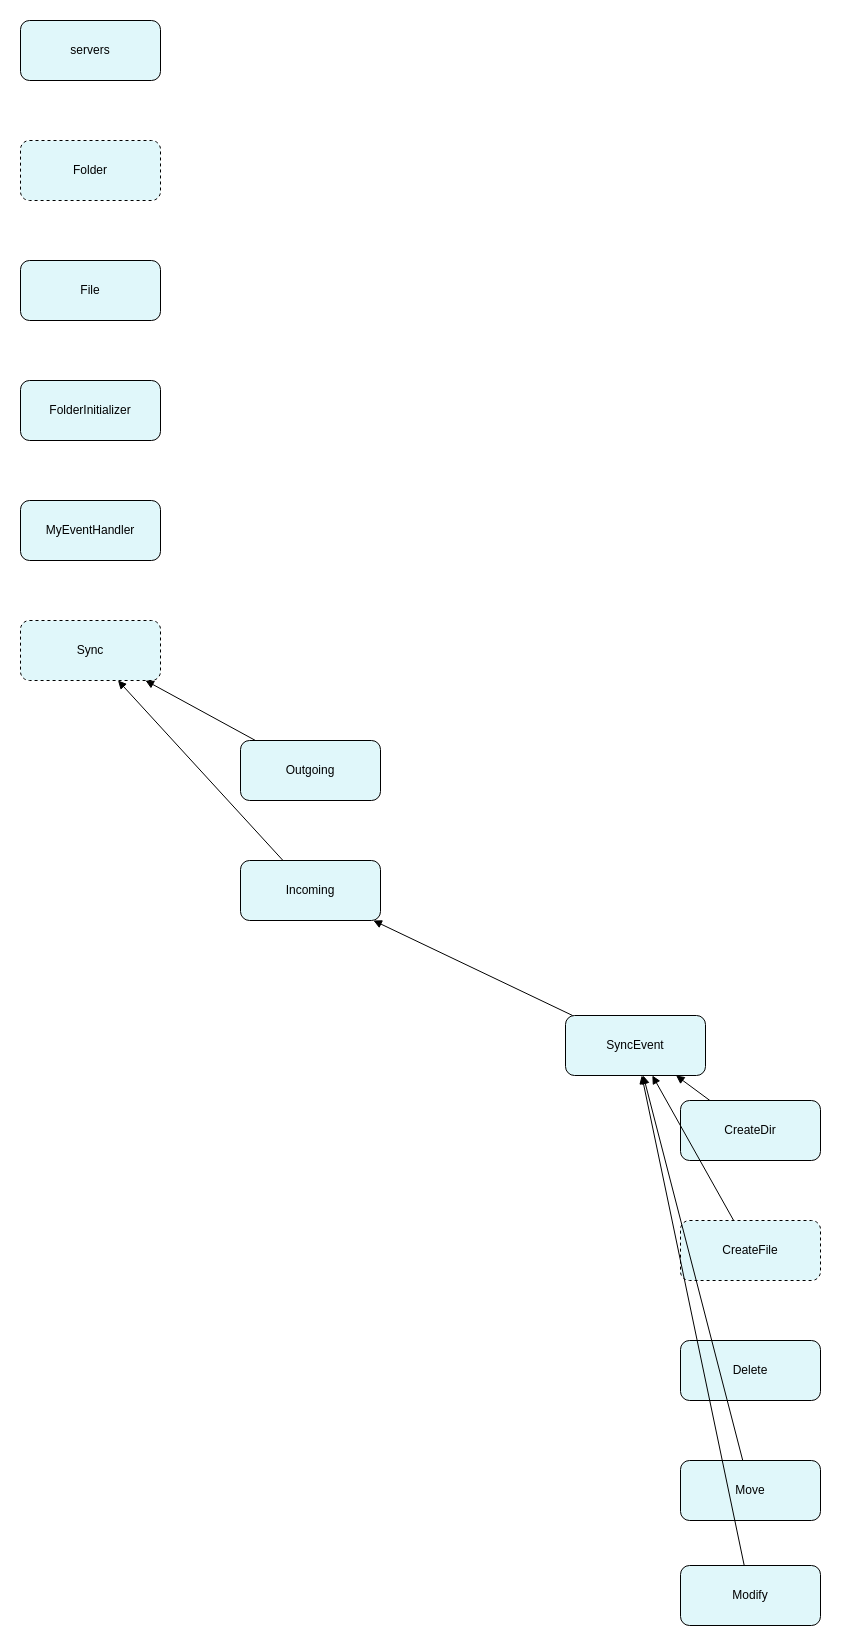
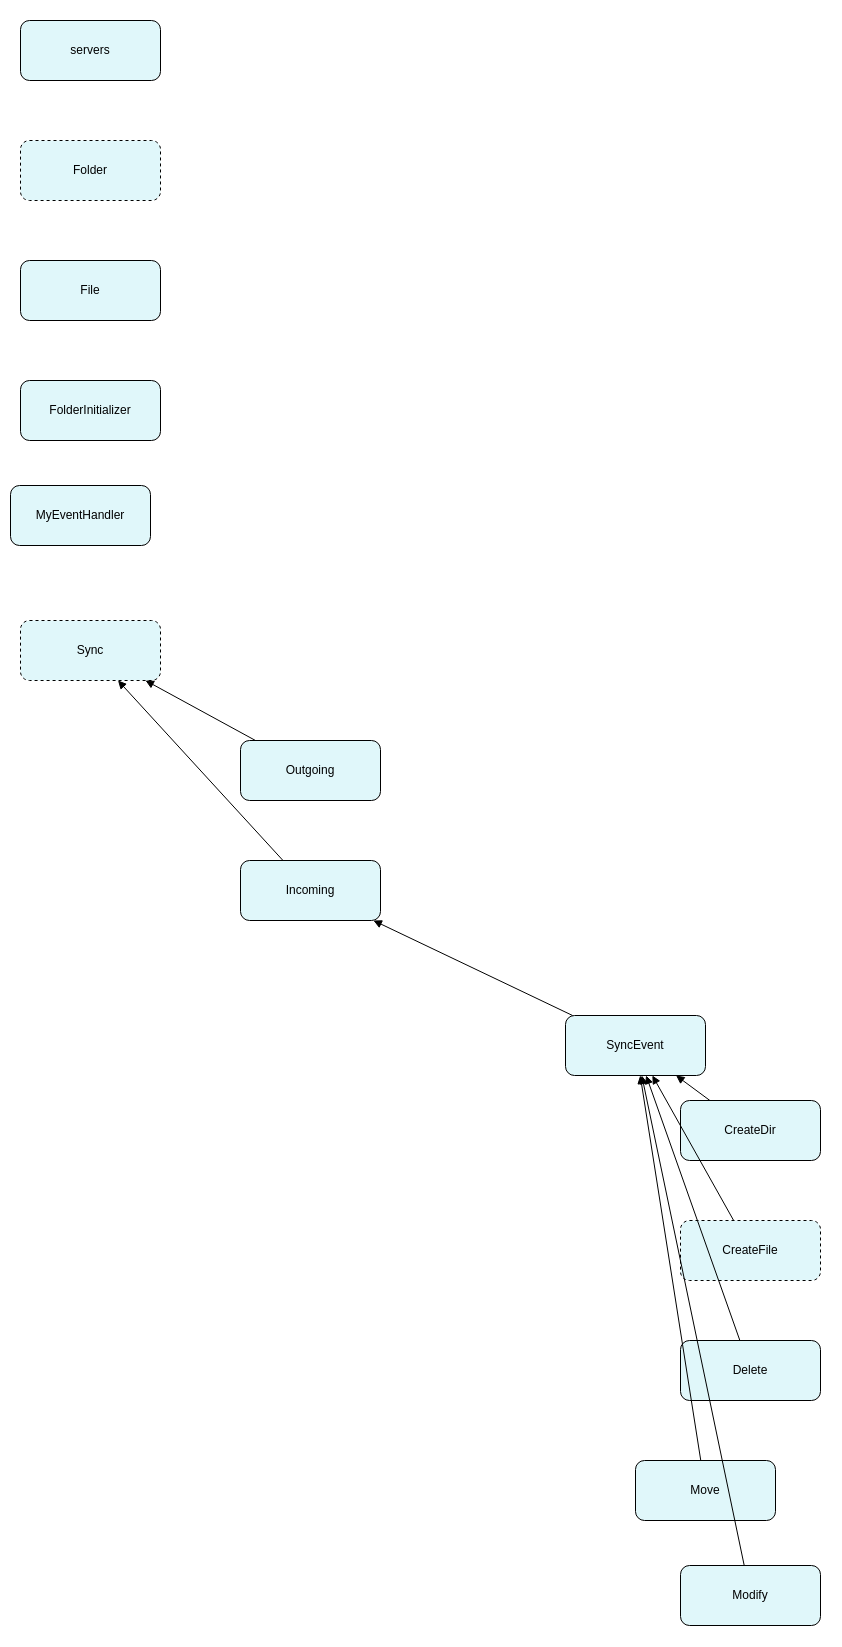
- <mxCell id="6" value="MyEventHandler" style="rounded=1;whiteSpace=wrap;html=1;fillColor=#e0f7fa;" vertex="1" parent="1"><mxGeometry x="20" y="500" width="140" height="60" as="geometry" /></mxCell>
+ <mxCell id="6" value="MyEventHandler" style="rounded=1;whiteSpace=wrap;html=1;fillColor=#e0f7fa;" vertex="1" parent="1"><mxGeometry x="10" y="485" width="140" height="60" as="geometry" /></mxCell>
+ <mxCell id="21" value="" style="endArrow=block;html=1;rounded=1;" edge="1" parent="1" source="13" target="10"><mxGeometry relative="1" as="geometry" /></mxCell>
- <mxCell id="14" value="Move" style="rounded=1;whiteSpace=wrap;html=1;fillColor=#e0f7fa;" vertex="1" parent="1"><mxGeometry x="680" y="1460" width="140" height="60" as="geometry" /></mxCell>
+ <mxCell id="14" value="Move" style="rounded=1;whiteSpace=wrap;html=1;fillColor=#e0f7fa;" vertex="1" parent="1"><mxGeometry x="635" y="1460" width="140" height="60" as="geometry" /></mxCell>
